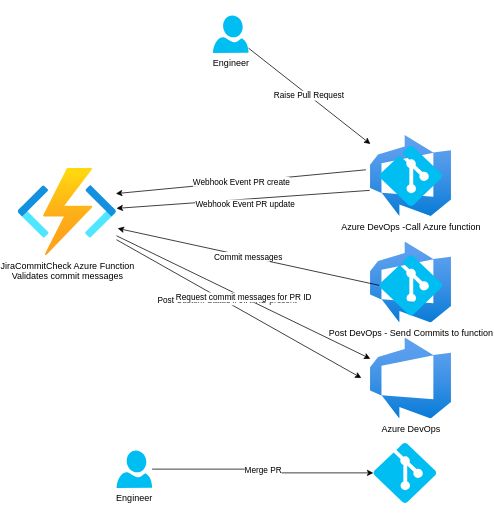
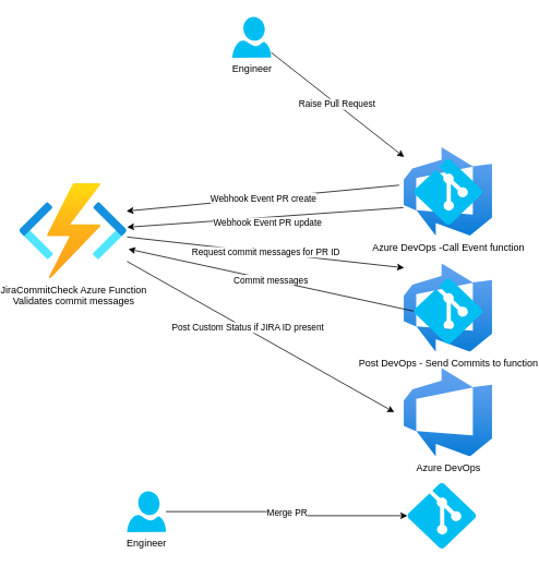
- <mxCell id="6" value="Azure DevOps -Call Azure function" style="aspect=fixed;html=1;points=[];align=center;image;fontSize=12;image=img/lib/azure2/devops/Azure_DevOps.svg;" parent="1" vertex="1"><mxGeometry x="490" y="180" width="108" height="108" as="geometry" /></mxCell>
+ <mxCell id="6" value="Azure DevOps -Call Event function" style="aspect=fixed;html=1;points=[];align=center;image;fontSize=12;image=img/lib/azure2/devops/Azure_DevOps.svg;" parent="1" vertex="1"><mxGeometry x="490" y="180" width="108" height="108" as="geometry" /></mxCell>
- <mxCell id="11" value="Request commit messages for PR ID" style="edgeStyle=none;rounded=0;orthogonalLoop=1;jettySize=auto;html=1;" parent="1" source="12" target="15" edge="1"><mxGeometry x="0.002" relative="1" as="geometry"><mxPoint as="offset" /><mxPoint x="480" y="330" as="targetPoint" /></mxGeometry></mxCell>
+ <mxCell id="11" value="Request commit messages for PR ID" style="edgeStyle=none;rounded=0;orthogonalLoop=1;jettySize=auto;html=1;entryX=0;entryY=0.046;entryDx=0;entryDy=0;entryPerimeter=0;" parent="1" source="12" target="2" edge="1"><mxGeometry x="0.002" relative="1" as="geometry"><mxPoint as="offset" /><mxPoint x="480" y="330" as="targetPoint" /></mxGeometry></mxCell>
